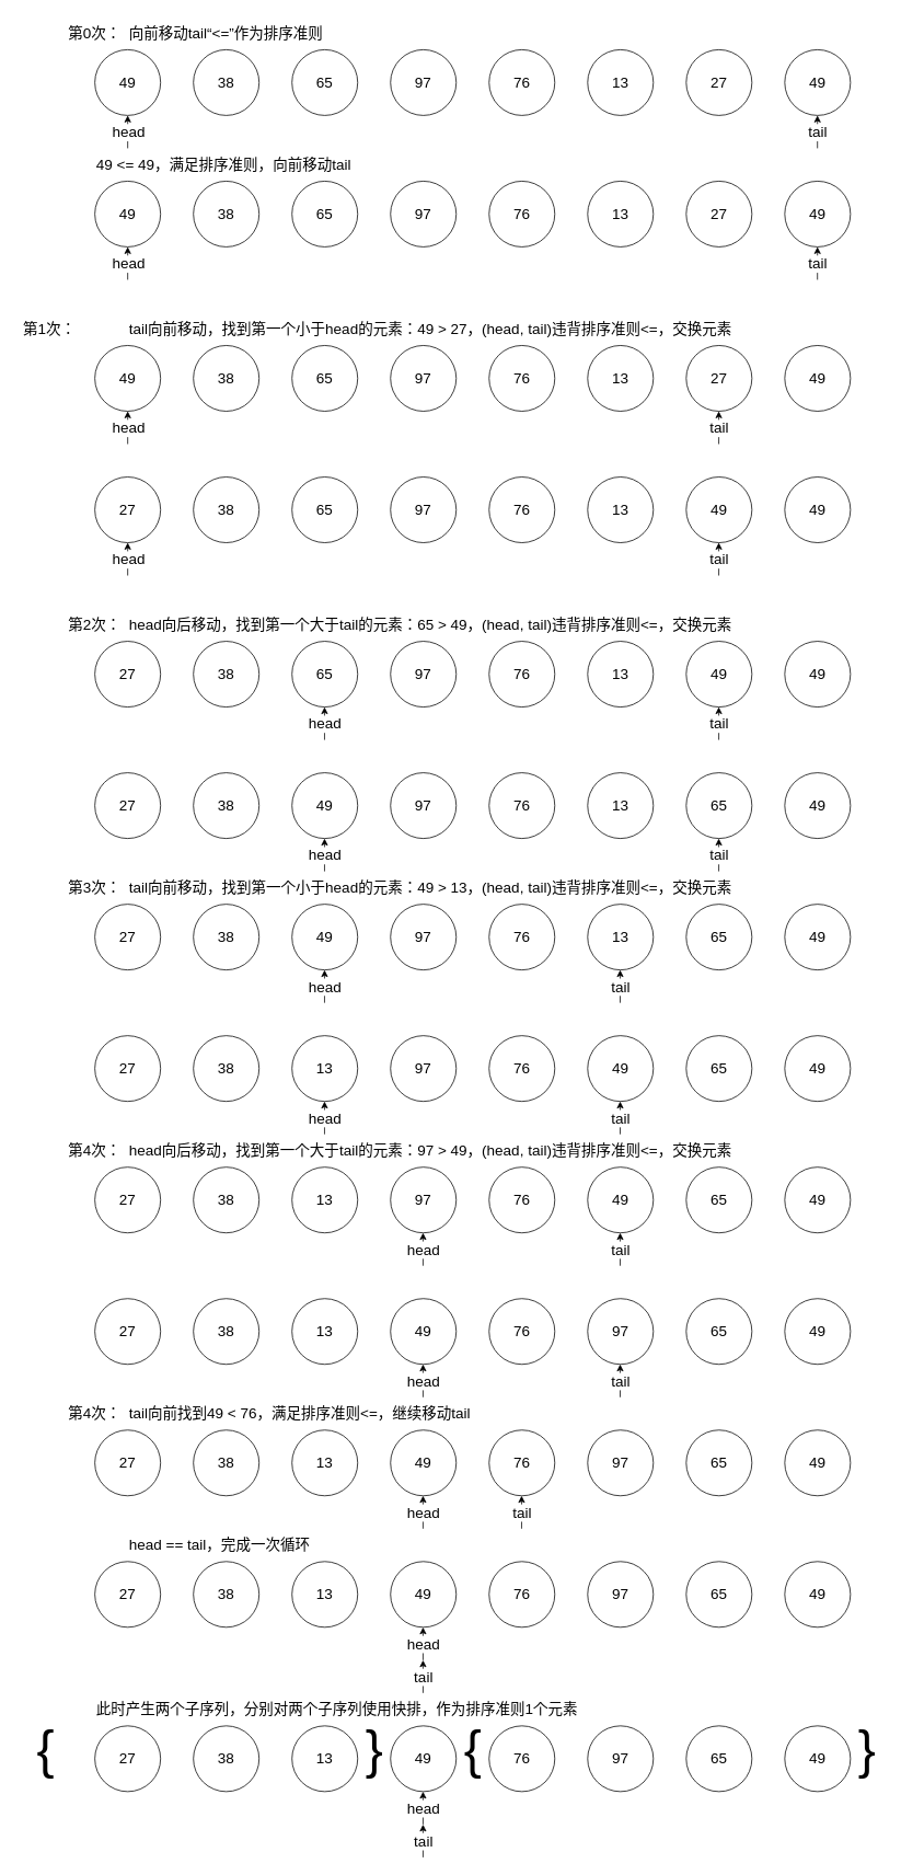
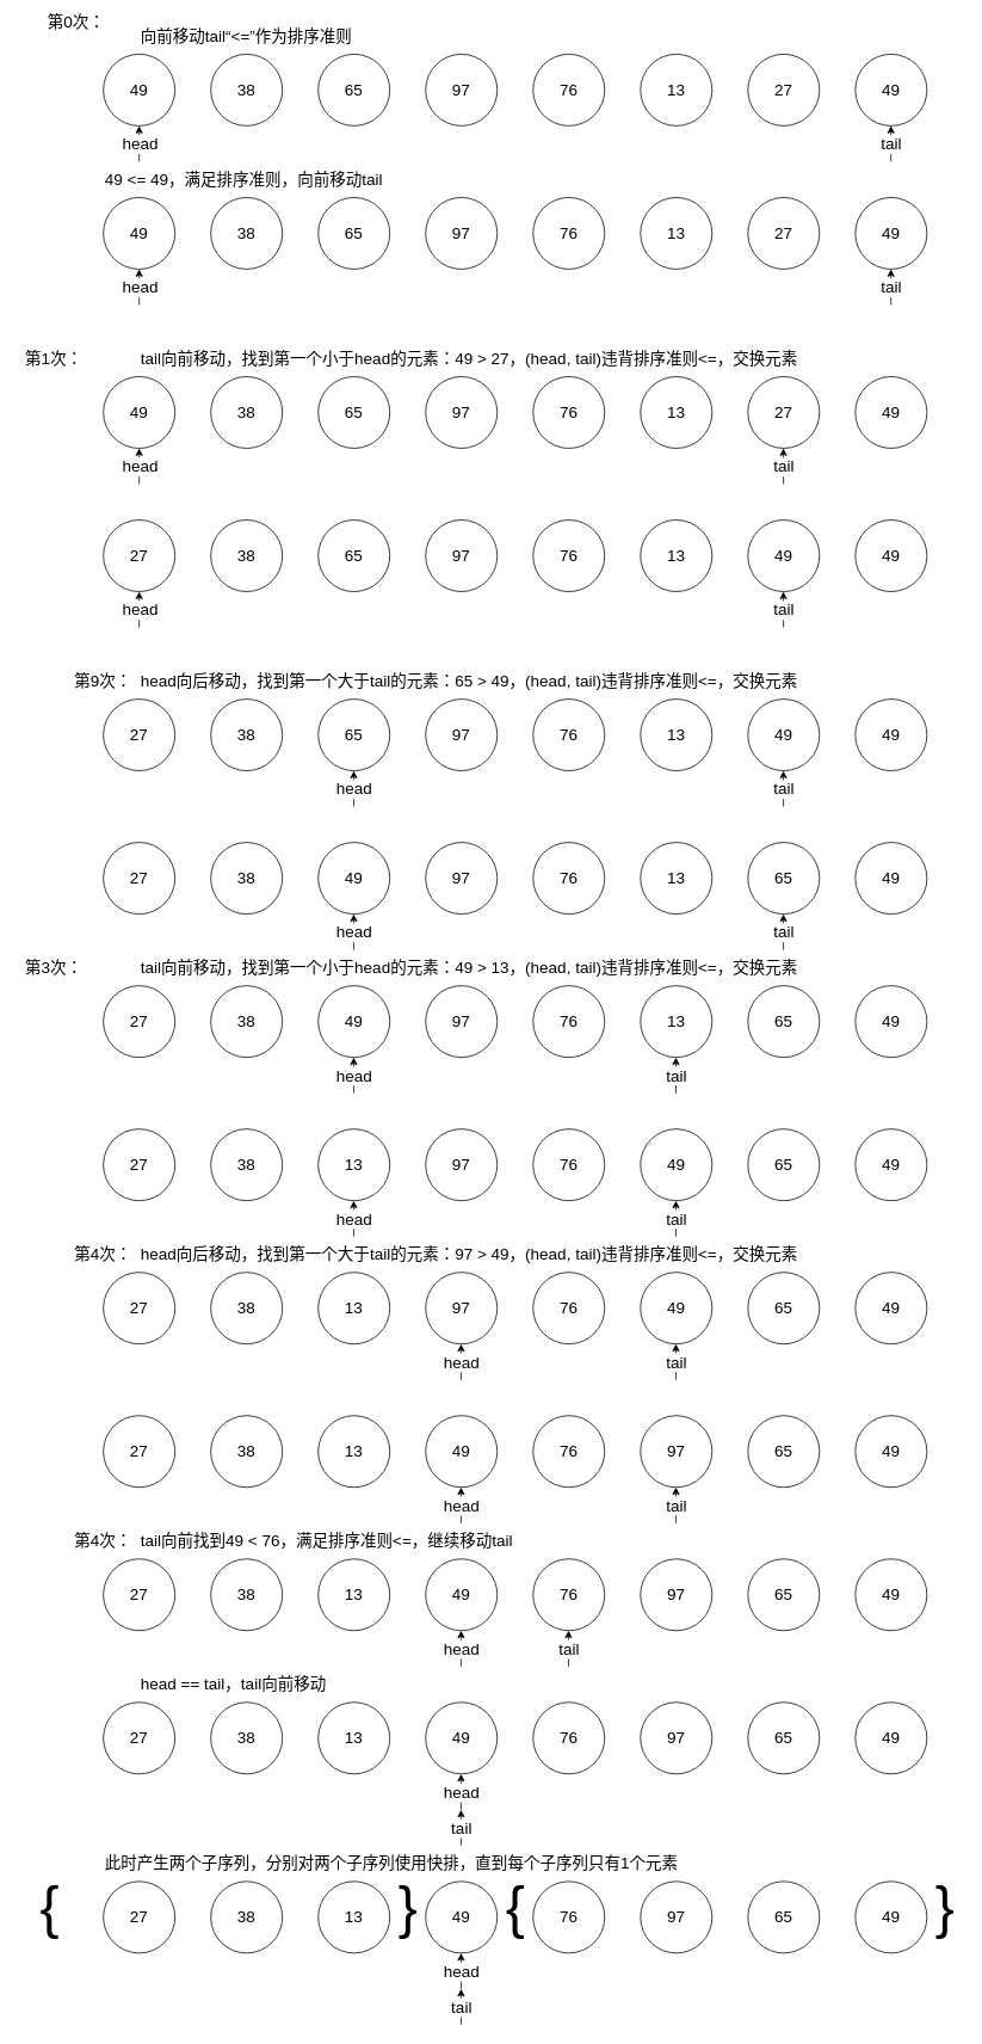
- <mxCell id="10" value="&lt;font style=&quot;font-size: 18px&quot;&gt;第0次：&lt;/font&gt;" style="text;html=1;strokeColor=none;fillColor=none;align=center;verticalAlign=middle;whiteSpace=wrap;rounded=0;" parent="1" vertex="1"><mxGeometry x="75" y="20" width="80" height="40" as="geometry" /></mxCell>
+ <mxCell id="10" value="&lt;font style=&quot;font-size: 18px&quot;&gt;第0次：&lt;/font&gt;" style="text;html=1;strokeColor=none;fillColor=none;align=center;verticalAlign=middle;whiteSpace=wrap;rounded=0;" parent="1" vertex="1"><mxGeometry x="45" y="5" width="80" height="40" as="geometry" /></mxCell>
- <mxCell id="53" value="&lt;font style=&quot;font-size: 18px&quot;&gt;第2次：&lt;/font&gt;" style="text;html=1;strokeColor=none;fillColor=none;align=center;verticalAlign=middle;whiteSpace=wrap;rounded=0;" parent="1" vertex="1"><mxGeometry x="75" y="740" width="80" height="40" as="geometry" /></mxCell>
+ <mxCell id="53" value="&lt;font style=&quot;font-size: 18px&quot;&gt;第9次：&lt;/font&gt;" style="text;html=1;strokeColor=none;fillColor=none;align=center;verticalAlign=middle;whiteSpace=wrap;rounded=0;" parent="1" vertex="1"><mxGeometry x="75" y="740" width="80" height="40" as="geometry" /></mxCell>
- <mxCell id="67" value="&lt;font style=&quot;font-size: 18px&quot;&gt;第3次：&lt;/font&gt;" style="text;html=1;strokeColor=none;fillColor=none;align=center;verticalAlign=middle;whiteSpace=wrap;rounded=0;" parent="1" vertex="1"><mxGeometry x="75" y="1060" width="80" height="40" as="geometry" /></mxCell>
+ <mxCell id="67" value="&lt;font style=&quot;font-size: 18px&quot;&gt;第3次：&lt;/font&gt;" style="text;html=1;strokeColor=none;fillColor=none;align=center;verticalAlign=middle;whiteSpace=wrap;rounded=0;" parent="1" vertex="1"><mxGeometry x="20" y="1060" width="80" height="40" as="geometry" /></mxCell>
- <mxCell id="145" value="&lt;font style=&quot;font-size: 18px&quot;&gt;head == tail，完成一次循环&lt;/font&gt;" style="text;html=1;strokeColor=none;fillColor=none;align=left;verticalAlign=middle;whiteSpace=wrap;rounded=0;" parent="1" vertex="1"><mxGeometry x="155" y="1860" width="570" height="40" as="geometry" /></mxCell>
+ <mxCell id="145" value="&lt;font style=&quot;font-size: 18px&quot;&gt;head == tail，tail向前移动&lt;/font&gt;" style="text;html=1;strokeColor=none;fillColor=none;align=left;verticalAlign=middle;whiteSpace=wrap;rounded=0;" parent="1" vertex="1"><mxGeometry x="155" y="1860" width="570" height="40" as="geometry" /></mxCell>
- <mxCell id="162" value="&lt;font style=&quot;font-size: 18px&quot;&gt;此时产生两个子序列，分别对两个子序列使用快排，作为排序准则1个元素&lt;/font&gt;" style="text;html=1;strokeColor=none;fillColor=none;align=left;verticalAlign=middle;whiteSpace=wrap;rounded=0;" parent="1" vertex="1"><mxGeometry x="115" y="2060" width="740" height="40" as="geometry" /></mxCell>
+ <mxCell id="162" value="&lt;font style=&quot;font-size: 18px&quot;&gt;此时产生两个子序列，分别对两个子序列使用快排，直到每个子序列只有1个元素&lt;/font&gt;" style="text;html=1;strokeColor=none;fillColor=none;align=left;verticalAlign=middle;whiteSpace=wrap;rounded=0;" parent="1" vertex="1"><mxGeometry x="115" y="2060" width="740" height="40" as="geometry" /></mxCell>
